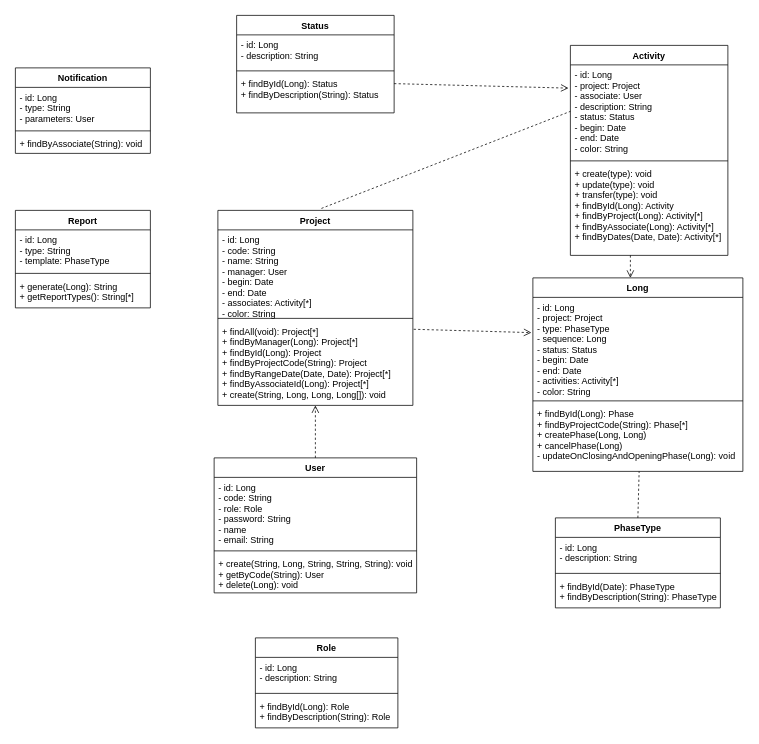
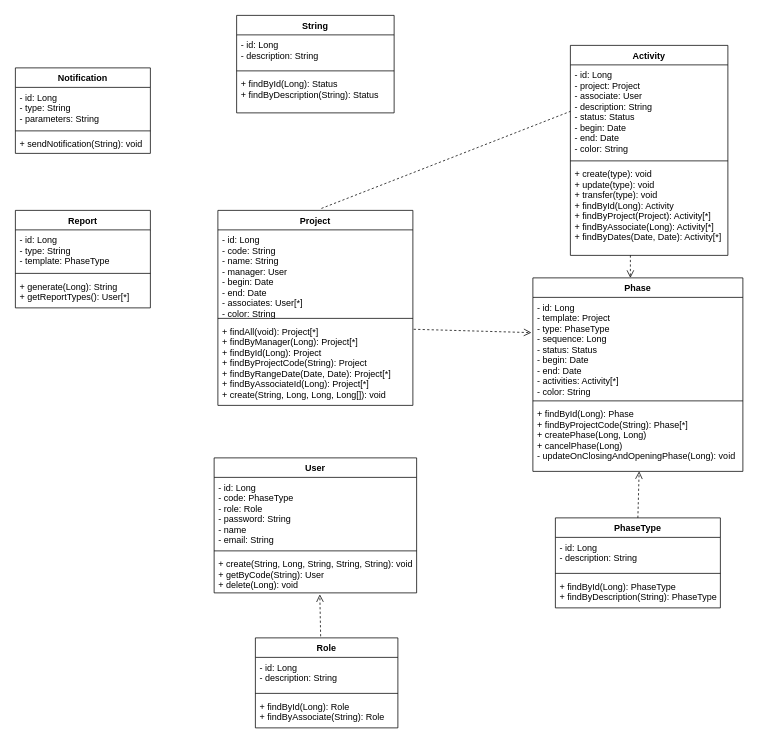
- <mxCell id="10" value="Status" style="swimlane;fontStyle=1;align=center;verticalAlign=top;childLayout=stackLayout;horizontal=1;startSize=26;horizontalStack=0;resizeParent=1;resizeParentMax=0;resizeLast=0;collapsible=1;marginBottom=0;" parent="1" vertex="1"><mxGeometry x="315" y="20" width="210" height="130" as="geometry" /></mxCell>
+ <mxCell id="10" value="String" style="swimlane;fontStyle=1;align=center;verticalAlign=top;childLayout=stackLayout;horizontal=1;startSize=26;horizontalStack=0;resizeParent=1;resizeParentMax=0;resizeLast=0;collapsible=1;marginBottom=0;" parent="1" vertex="1"><mxGeometry x="315" y="20" width="210" height="130" as="geometry" /></mxCell>
- <mxCell id="33" value="&lt;div&gt;&lt;br&gt;&lt;/div&gt;&lt;div&gt;&lt;br&gt;&lt;/div&gt;" style="html=1;verticalAlign=bottom;endArrow=open;dashed=1;endSize=8;exitX=1;exitY=0.25;exitDx=0;exitDy=0;exitPerimeter=0;entryX=-0.012;entryY=0.25;entryDx=0;entryDy=0;entryPerimeter=0;" parent="1" source="13" target="15" edge="1"><mxGeometry relative="1" as="geometry"><mxPoint x="710" y="111" as="targetPoint" /><mxPoint x="541.04" y="113.04" as="sourcePoint" /><mxPoint as="offset" /></mxGeometry></mxCell>
- <mxCell id="37" value="- id: Long&#10;- type: String&#10;- parameters: User&#10;" style="text;strokeColor=none;fillColor=none;align=left;verticalAlign=top;spacingLeft=4;spacingRight=4;overflow=hidden;rotatable=0;points=[[0,0.5],[1,0.5]];portConstraint=eastwest;" parent="36" vertex="1"><mxGeometry y="26" width="180" height="54" as="geometry" /></mxCell>
+ <mxCell id="37" value="- id: Long&#10;- type: String&#10;- parameters: String&#10;" style="text;strokeColor=none;fillColor=none;align=left;verticalAlign=top;spacingLeft=4;spacingRight=4;overflow=hidden;rotatable=0;points=[[0,0.5],[1,0.5]];portConstraint=eastwest;" parent="36" vertex="1"><mxGeometry y="26" width="180" height="54" as="geometry" /></mxCell>
- <mxCell id="39" value="+ findByAssociate(String): void" style="text;strokeColor=none;fillColor=none;align=left;verticalAlign=top;spacingLeft=4;spacingRight=4;overflow=hidden;rotatable=0;points=[[0,0.5],[1,0.5]];portConstraint=eastwest;" parent="36" vertex="1"><mxGeometry y="88" width="180" height="26" as="geometry" /></mxCell>
+ <mxCell id="39" value="+ sendNotification(String): void" style="text;strokeColor=none;fillColor=none;align=left;verticalAlign=top;spacingLeft=4;spacingRight=4;overflow=hidden;rotatable=0;points=[[0,0.5],[1,0.5]];portConstraint=eastwest;" parent="36" vertex="1"><mxGeometry y="88" width="180" height="26" as="geometry" /></mxCell>
- <mxCell id="17" value="+ create(type): void&#10;+ update(type): void&#10;+ transfer(type): void&#10;+ findById(Long): Activity&#10;+ findByProject(Long): Activity[*]&#10;+ findByAssociate(Long): Activity[*]&#10;+ findByDates(Date, Date): Activity[*]&#10;" style="text;strokeColor=none;fillColor=none;align=left;verticalAlign=top;spacingLeft=4;spacingRight=4;overflow=hidden;rotatable=0;points=[[0,0.5],[1,0.5]];portConstraint=eastwest;" parent="14" vertex="1"><mxGeometry y="158" width="210" height="122" as="geometry" /></mxCell>
+ <mxCell id="17" value="+ create(type): void&#10;+ update(type): void&#10;+ transfer(type): void&#10;+ findById(Long): Activity&#10;+ findByProject(Project): Activity[*]&#10;+ findByAssociate(Long): Activity[*]&#10;+ findByDates(Date, Date): Activity[*]&#10;" style="text;strokeColor=none;fillColor=none;align=left;verticalAlign=top;spacingLeft=4;spacingRight=4;overflow=hidden;rotatable=0;points=[[0,0.5],[1,0.5]];portConstraint=eastwest;" parent="14" vertex="1"><mxGeometry y="158" width="210" height="122" as="geometry" /></mxCell>
- <mxCell id="3" value="- id: Long&#10;- code: String&#10;- name: String&#10;- manager: User&#10;- begin: Date&#10;- end: Date&#10;- associates: Activity[*]&#10;- color: String" style="text;strokeColor=none;fillColor=none;align=left;verticalAlign=top;spacingLeft=4;spacingRight=4;overflow=hidden;rotatable=0;points=[[0,0.5],[1,0.5]];portConstraint=eastwest;" parent="2" vertex="1"><mxGeometry y="26" width="260" height="114" as="geometry" /></mxCell>
+ <mxCell id="3" value="- id: Long&#10;- code: String&#10;- name: String&#10;- manager: User&#10;- begin: Date&#10;- end: Date&#10;- associates: User[*]&#10;- color: String" style="text;strokeColor=none;fillColor=none;align=left;verticalAlign=top;spacingLeft=4;spacingRight=4;overflow=hidden;rotatable=0;points=[[0,0.5],[1,0.5]];portConstraint=eastwest;" parent="2" vertex="1"><mxGeometry y="26" width="260" height="114" as="geometry" /></mxCell>
- <mxCell id="44" value="+ generate(Long): String&#10;+ getReportTypes(): String[*]" style="text;strokeColor=none;fillColor=none;align=left;verticalAlign=top;spacingLeft=4;spacingRight=4;overflow=hidden;rotatable=0;points=[[0,0.5],[1,0.5]];portConstraint=eastwest;" parent="41" vertex="1"><mxGeometry y="88" width="180" height="42" as="geometry" /></mxCell>
+ <mxCell id="44" value="+ generate(Long): String&#10;+ getReportTypes(): User[*]" style="text;strokeColor=none;fillColor=none;align=left;verticalAlign=top;spacingLeft=4;spacingRight=4;overflow=hidden;rotatable=0;points=[[0,0.5],[1,0.5]];portConstraint=eastwest;" parent="41" vertex="1"><mxGeometry y="88" width="180" height="42" as="geometry" /></mxCell>
- <mxCell id="18" value="Long" style="swimlane;fontStyle=1;align=center;verticalAlign=top;childLayout=stackLayout;horizontal=1;startSize=26;horizontalStack=0;resizeParent=1;resizeParentMax=0;resizeLast=0;collapsible=1;marginBottom=0;" parent="1" vertex="1"><mxGeometry x="710" y="370" width="280" height="258" as="geometry" /></mxCell>
+ <mxCell id="18" value="Phase" style="swimlane;fontStyle=1;align=center;verticalAlign=top;childLayout=stackLayout;horizontal=1;startSize=26;horizontalStack=0;resizeParent=1;resizeParentMax=0;resizeLast=0;collapsible=1;marginBottom=0;" parent="1" vertex="1"><mxGeometry x="710" y="370" width="280" height="258" as="geometry" /></mxCell>
- <mxCell id="19" value="- id: Long&#10;- project: Project&#10;- type: PhaseType&#10;- sequence: Long&#10;- status: Status&#10;- begin: Date&#10;- end: Date&#10;- activities: Activity[*]&#10;- color: String&#10;" style="text;strokeColor=none;fillColor=none;align=left;verticalAlign=top;spacingLeft=4;spacingRight=4;overflow=hidden;rotatable=0;points=[[0,0.5],[1,0.5]];portConstraint=eastwest;" parent="18" vertex="1"><mxGeometry y="26" width="280" height="134" as="geometry" /></mxCell>
+ <mxCell id="19" value="- id: Long&#10;- template: Project&#10;- type: PhaseType&#10;- sequence: Long&#10;- status: Status&#10;- begin: Date&#10;- end: Date&#10;- activities: Activity[*]&#10;- color: String&#10;" style="text;strokeColor=none;fillColor=none;align=left;verticalAlign=top;spacingLeft=4;spacingRight=4;overflow=hidden;rotatable=0;points=[[0,0.5],[1,0.5]];portConstraint=eastwest;" parent="18" vertex="1"><mxGeometry y="26" width="280" height="134" as="geometry" /></mxCell>
- <mxCell id="27" value="&lt;div&gt;&lt;br&gt;&lt;/div&gt;&lt;div&gt;&lt;br&gt;&lt;/div&gt;" style="html=1;verticalAlign=bottom;endArrow=open;dashed=1;endSize=8;exitX=0.5;exitY=0;exitDx=0;exitDy=0;" parent="1" source="6" target="5" edge="1"><mxGeometry relative="1" as="geometry"><mxPoint x="419.5" y="600" as="targetPoint" /><mxPoint x="420.5" y="702" as="sourcePoint" /><mxPoint as="offset" /></mxGeometry></mxCell>
- <mxCell id="35" value="&lt;div&gt;&lt;br&gt;&lt;/div&gt;&lt;div&gt;&lt;br&gt;&lt;/div&gt;" style="html=1;verticalAlign=bottom;endArrow=none;dashed=1;endSize=8;exitX=0.5;exitY=0;exitDx=0;exitDy=0;entryX=0.506;entryY=1;entryDx=0;entryDy=0;entryPerimeter=0;" parent="1" source="28" target="21" edge="1"><mxGeometry relative="1" as="geometry"><mxPoint x="730" y="583" as="targetPoint" /><mxPoint x="790" y="583" as="sourcePoint" /><mxPoint as="offset" /></mxGeometry></mxCell>
+ <mxCell id="35" value="&lt;div&gt;&lt;br&gt;&lt;/div&gt;&lt;div&gt;&lt;br&gt;&lt;/div&gt;" style="html=1;verticalAlign=bottom;endArrow=open;dashed=1;endSize=8;exitX=0.5;exitY=0;exitDx=0;exitDy=0;entryX=0.506;entryY=1;entryDx=0;entryDy=0;entryPerimeter=0;" parent="1" source="28" target="21" edge="1"><mxGeometry relative="1" as="geometry"><mxPoint x="730" y="583" as="targetPoint" /><mxPoint x="790" y="583" as="sourcePoint" /><mxPoint as="offset" /></mxGeometry></mxCell>
- <mxCell id="7" value="- id: Long&#10;- code: String&#10;- role: Role&#10;- password: String&#10;- name&#10;- email: String&#10;" style="text;strokeColor=none;fillColor=none;align=left;verticalAlign=top;spacingLeft=4;spacingRight=4;overflow=hidden;rotatable=0;points=[[0,0.5],[1,0.5]];portConstraint=eastwest;" parent="6" vertex="1"><mxGeometry y="26" width="270" height="94" as="geometry" /></mxCell>
+ <mxCell id="7" value="- id: Long&#10;- code: PhaseType&#10;- role: Role&#10;- password: String&#10;- name&#10;- email: String&#10;" style="text;strokeColor=none;fillColor=none;align=left;verticalAlign=top;spacingLeft=4;spacingRight=4;overflow=hidden;rotatable=0;points=[[0,0.5],[1,0.5]];portConstraint=eastwest;" parent="6" vertex="1"><mxGeometry y="26" width="270" height="94" as="geometry" /></mxCell>
- <mxCell id="31" value="+ findById(Date): PhaseType&#10;+ findByDescription(String): PhaseType&#10;" style="text;strokeColor=none;fillColor=none;align=left;verticalAlign=top;spacingLeft=4;spacingRight=4;overflow=hidden;rotatable=0;points=[[0,0.5],[1,0.5]];portConstraint=eastwest;" parent="28" vertex="1"><mxGeometry y="78" width="220" height="42" as="geometry" /></mxCell>
+ <mxCell id="31" value="+ findById(Long): PhaseType&#10;+ findByDescription(String): PhaseType&#10;" style="text;strokeColor=none;fillColor=none;align=left;verticalAlign=top;spacingLeft=4;spacingRight=4;overflow=hidden;rotatable=0;points=[[0,0.5],[1,0.5]];portConstraint=eastwest;" parent="28" vertex="1"><mxGeometry y="78" width="220" height="42" as="geometry" /></mxCell>
+ <mxCell id="26" value="&lt;div&gt;&lt;br&gt;&lt;/div&gt;&lt;div&gt;&lt;br&gt;&lt;/div&gt;" style="html=1;verticalAlign=bottom;endArrow=open;dashed=1;endSize=8;entryX=0.522;entryY=1.038;entryDx=0;entryDy=0;entryPerimeter=0;exitX=0.458;exitY=-0.017;exitDx=0;exitDy=0;exitPerimeter=0;" parent="1" source="22" target="9" edge="1"><mxGeometry relative="1" as="geometry"><mxPoint x="425" y="852" as="targetPoint" /><mxPoint x="420" y="930" as="sourcePoint" /><mxPoint as="offset" /></mxGeometry></mxCell>
- <mxCell id="25" value="+ findById(Long): Role&#10;+ findByDescription(String): Role&#10;" style="text;strokeColor=none;fillColor=none;align=left;verticalAlign=top;spacingLeft=4;spacingRight=4;overflow=hidden;rotatable=0;points=[[0,0.5],[1,0.5]];portConstraint=eastwest;" parent="22" vertex="1"><mxGeometry y="78" width="190" height="42" as="geometry" /></mxCell>
+ <mxCell id="25" value="+ findById(Long): Role&#10;+ findByAssociate(String): Role&#10;" style="text;strokeColor=none;fillColor=none;align=left;verticalAlign=top;spacingLeft=4;spacingRight=4;overflow=hidden;rotatable=0;points=[[0,0.5],[1,0.5]];portConstraint=eastwest;" parent="22" vertex="1"><mxGeometry y="78" width="190" height="42" as="geometry" /></mxCell>
